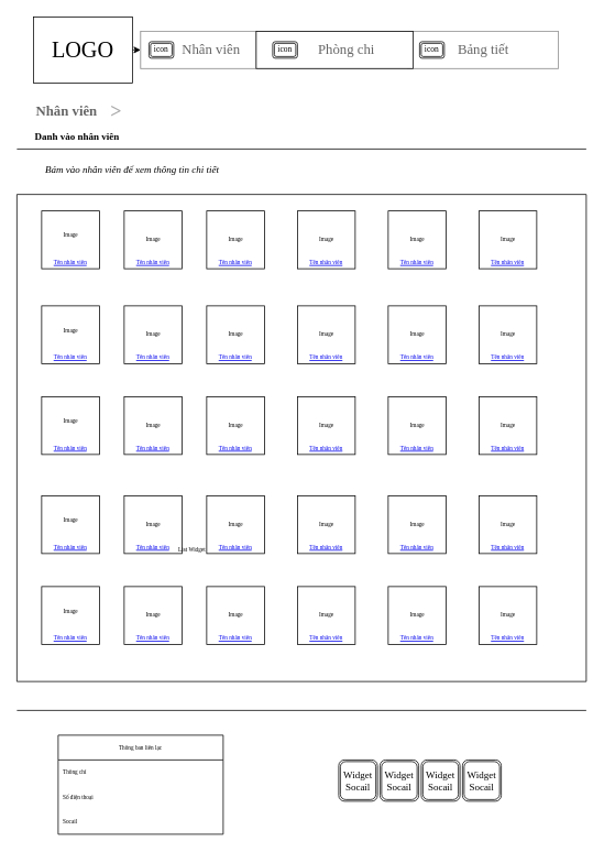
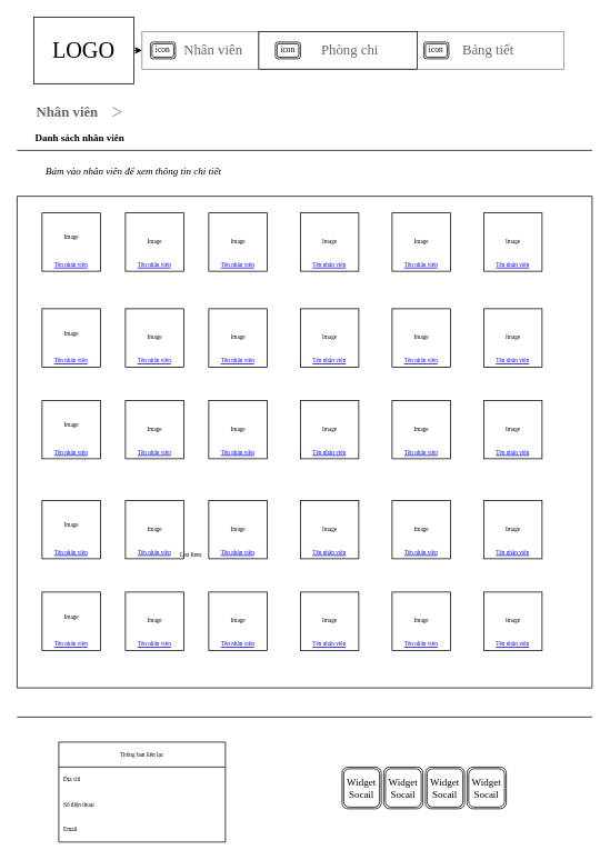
- <mxCell id="109" value="&lt;b style=&quot;font-style: normal&quot;&gt;Danh vào nhân viên&lt;/b&gt;" style="text;html=1;strokeColor=none;fillColor=none;align=left;verticalAlign=middle;whiteSpace=wrap;rounded=0;labelBackgroundColor=none;fontFamily=Georgia;fontSize=12;fontStyle=2" vertex="1" parent="1"><mxGeometry x="40" y="150" width="150" height="30" as="geometry" /></mxCell>
+ <mxCell id="109" value="&lt;b style=&quot;font-style: normal&quot;&gt;Danh sách nhân viên&lt;/b&gt;" style="text;html=1;strokeColor=none;fillColor=none;align=left;verticalAlign=middle;whiteSpace=wrap;rounded=0;labelBackgroundColor=none;fontFamily=Georgia;fontSize=12;fontStyle=2" vertex="1" parent="1"><mxGeometry x="40" y="150" width="150" height="30" as="geometry" /></mxCell>
- <mxCell id="110" value="List Widget" style="text;strokeColor=none;fillColor=none;align=left;verticalAlign=middle;spacingLeft=4;spacingRight=4;overflow=hidden;points=[[0,0.5],[1,0.5]];portConstraint=eastwest;rotatable=0;labelBackgroundColor=none;fontFamily=Georgia;fontSize=7;" vertex="1" parent="1"><mxGeometry x="210" y="650" width="80" height="30" as="geometry" /></mxCell>
+ <mxCell id="110" value="List Item" style="text;strokeColor=none;fillColor=none;align=left;verticalAlign=middle;spacingLeft=4;spacingRight=4;overflow=hidden;points=[[0,0.5],[1,0.5]];portConstraint=eastwest;rotatable=0;labelBackgroundColor=none;fontFamily=Georgia;fontSize=7;" vertex="1" parent="1"><mxGeometry x="210" y="650" width="80" height="30" as="geometry" /></mxCell>
- <mxCell id="112" value="Thông chỉ" style="text;strokeColor=none;fillColor=none;align=left;verticalAlign=middle;spacingLeft=4;spacingRight=4;overflow=hidden;points=[[0,0.5],[1,0.5]];portConstraint=eastwest;rotatable=0;labelBackgroundColor=none;fontFamily=Georgia;fontSize=7;" vertex="1" parent="111"><mxGeometry y="30" width="200" height="30" as="geometry" /></mxCell>
+ <mxCell id="112" value="Địa chỉ" style="text;strokeColor=none;fillColor=none;align=left;verticalAlign=middle;spacingLeft=4;spacingRight=4;overflow=hidden;points=[[0,0.5],[1,0.5]];portConstraint=eastwest;rotatable=0;labelBackgroundColor=none;fontFamily=Georgia;fontSize=7;" vertex="1" parent="111"><mxGeometry y="30" width="200" height="30" as="geometry" /></mxCell>
- <mxCell id="114" value="Socail" style="text;strokeColor=none;fillColor=none;align=left;verticalAlign=middle;spacingLeft=4;spacingRight=4;overflow=hidden;points=[[0,0.5],[1,0.5]];portConstraint=eastwest;rotatable=0;labelBackgroundColor=none;fontFamily=Georgia;fontSize=7;" vertex="1" parent="111"><mxGeometry y="90" width="200" height="30" as="geometry" /></mxCell>
+ <mxCell id="114" value="Email" style="text;strokeColor=none;fillColor=none;align=left;verticalAlign=middle;spacingLeft=4;spacingRight=4;overflow=hidden;points=[[0,0.5],[1,0.5]];portConstraint=eastwest;rotatable=0;labelBackgroundColor=none;fontFamily=Georgia;fontSize=7;" vertex="1" parent="111"><mxGeometry y="90" width="200" height="30" as="geometry" /></mxCell>
